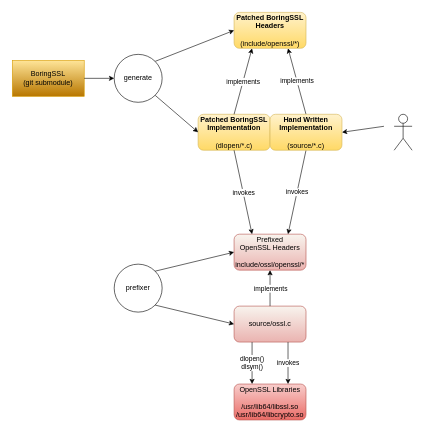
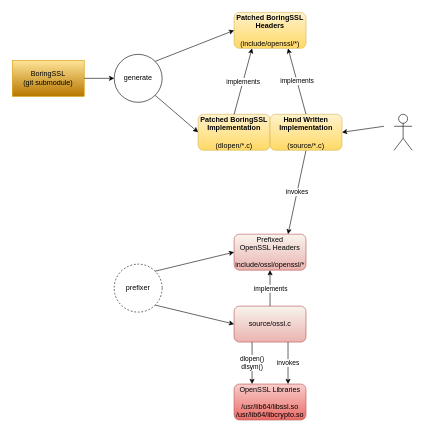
- <mxCell id="9" value="" style="endArrow=classic;html=1;rounded=0;entryX=0.25;entryY=0;entryDx=0;entryDy=0;exitX=0.5;exitY=1;exitDx=0;exitDy=0;" parent="1" source="5" target="8" edge="1"><mxGeometry relative="1" as="geometry"><mxPoint x="390" y="200" as="sourcePoint" /><mxPoint x="390" y="90" as="targetPoint" /></mxGeometry></mxCell>
- <mxCell id="10" value="invokes" style="edgeLabel;resizable=0;html=1;align=center;verticalAlign=middle;" parent="9" connectable="0" vertex="1"><mxGeometry relative="1" as="geometry" /></mxCell>
- <mxCell id="11" value="prefixer" style="ellipse;whiteSpace=wrap;html=1;aspect=fixed;" parent="1" vertex="1"><mxGeometry x="190" y="440" width="80" height="80" as="geometry" /></mxCell>
+ <mxCell id="11" value="prefixer" style="ellipse;whiteSpace=wrap;html=1;aspect=fixed;dashed=1;" parent="1" vertex="1"><mxGeometry x="190" y="440" width="80" height="80" as="geometry" /></mxCell>
